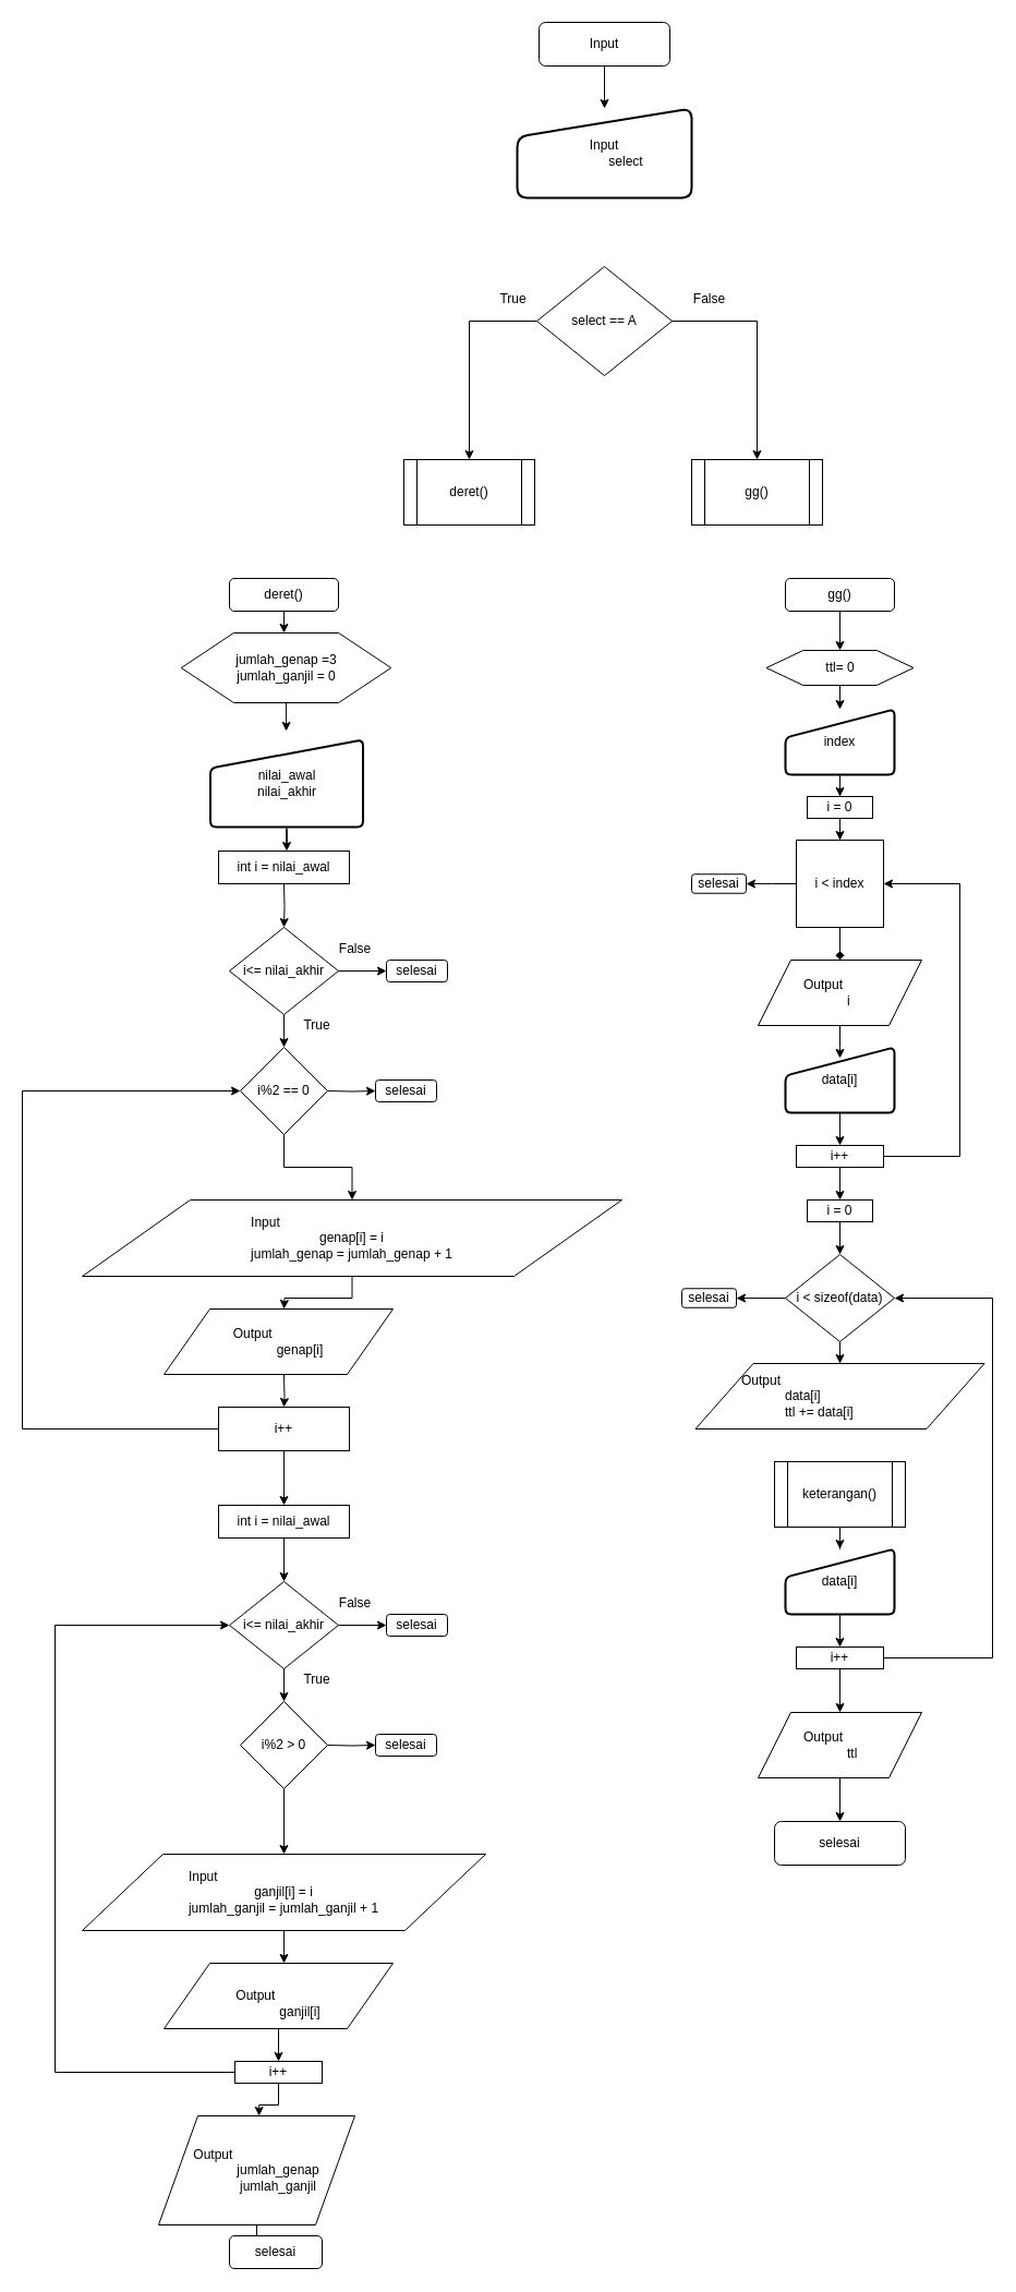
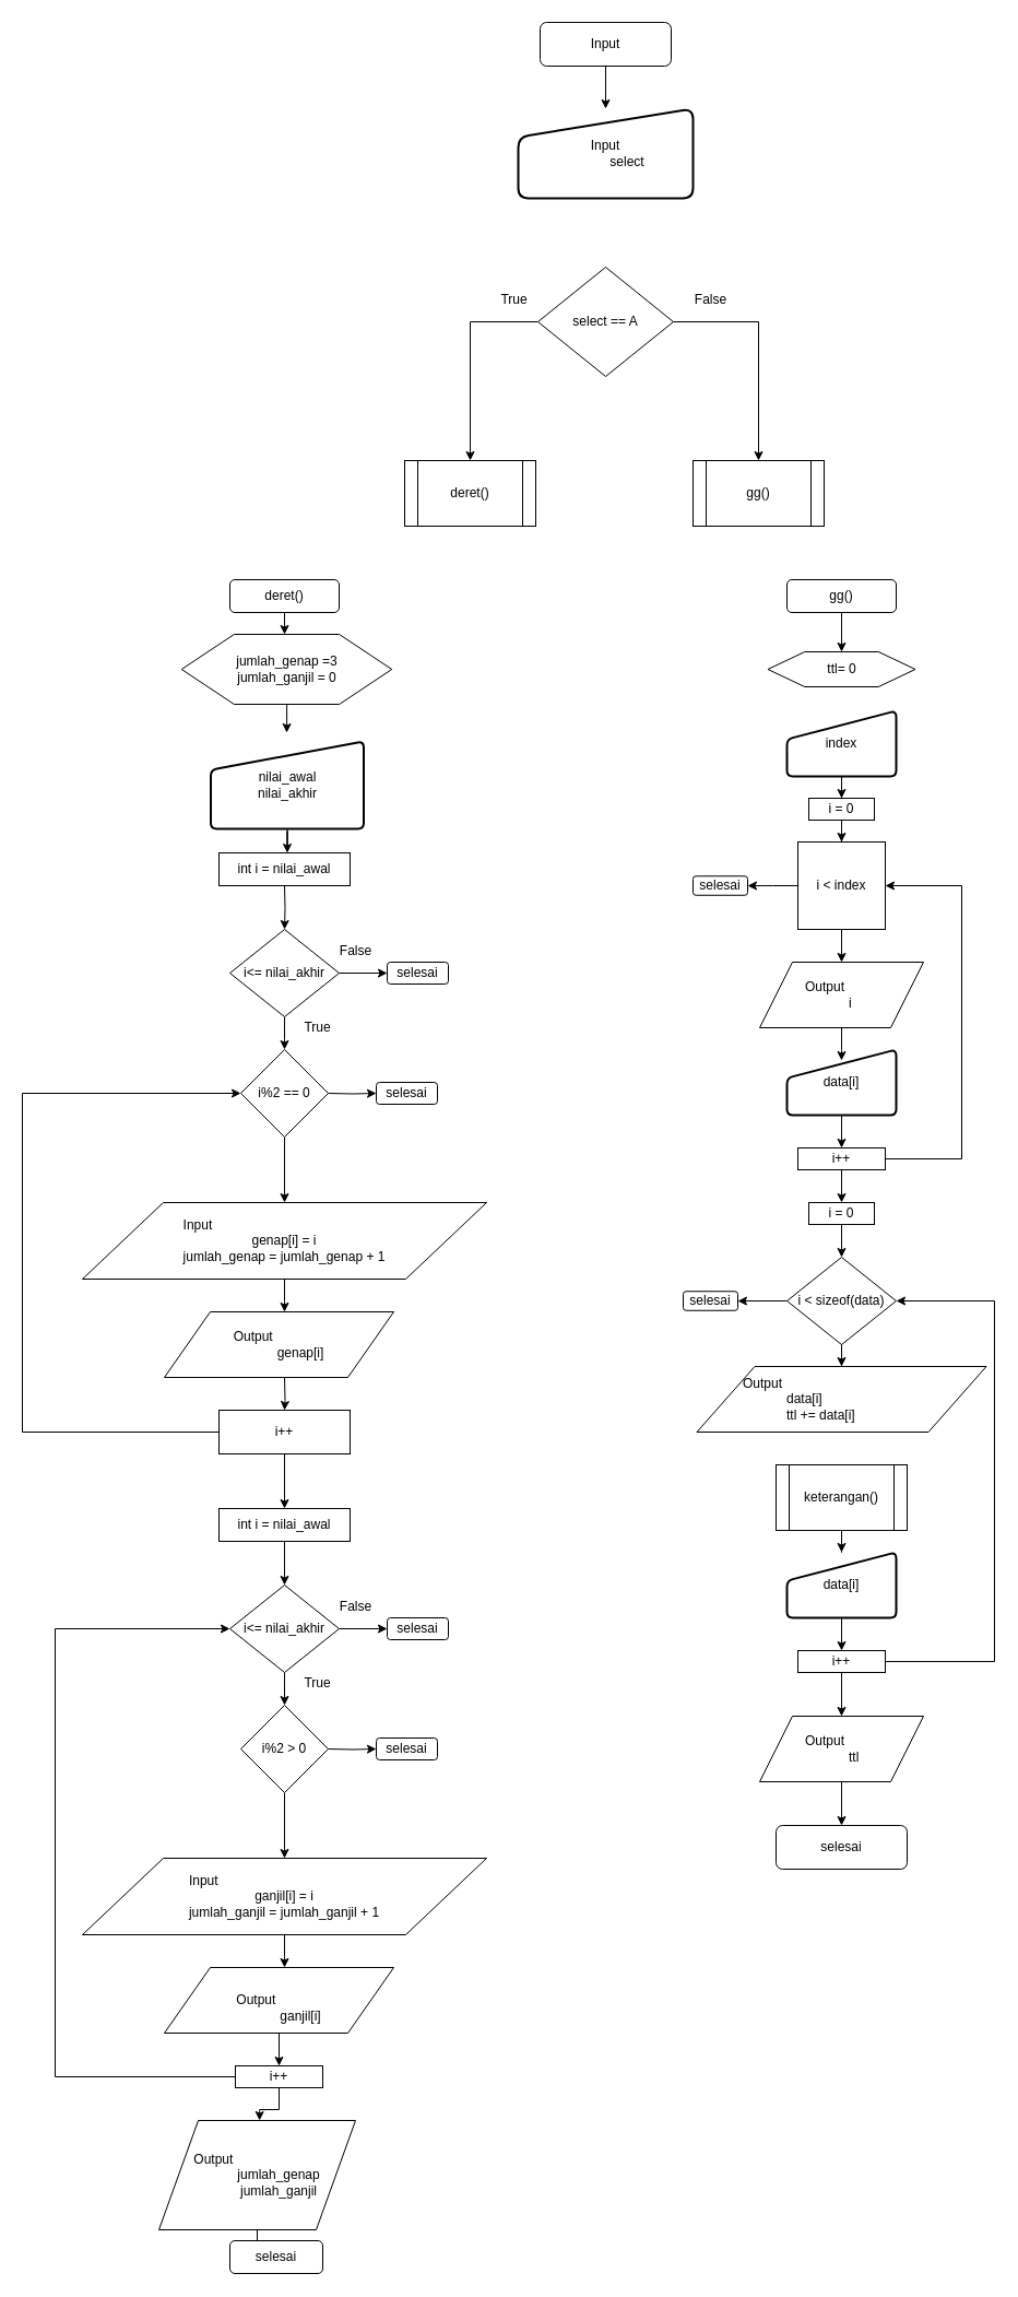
- <mxCell id="55" style="edgeStyle=orthogonalEdgeStyle;rounded=0;orthogonalLoop=1;jettySize=auto;html=1;" edge="1" parent="1" source="56" target="58"><mxGeometry relative="1" as="geometry"><mxPoint x="770" y="660" as="targetPoint" /></mxGeometry></mxCell>
- <mxCell id="62" style="edgeStyle=orthogonalEdgeStyle;rounded=0;orthogonalLoop=1;jettySize=auto;html=1;endArrow=diamond;" edge="1" parent="1" source="63" target="66"><mxGeometry relative="1" as="geometry"><mxPoint x="770" y="870" as="targetPoint" /></mxGeometry></mxCell>
+ <mxCell id="62" style="edgeStyle=orthogonalEdgeStyle;rounded=0;orthogonalLoop=1;jettySize=auto;html=1;" edge="1" parent="1" source="63" target="66"><mxGeometry relative="1" as="geometry"><mxPoint x="770" y="870" as="targetPoint" /></mxGeometry></mxCell>
- <mxCell id="29" value="&lt;div style=&quot;text-align: left&quot;&gt;&lt;span&gt;Input&lt;/span&gt;&lt;/div&gt;&lt;blockquote style=&quot;margin: 0 0 0 40px ; border: none ; padding: 0px&quot;&gt;&lt;/blockquote&gt;&lt;span&gt;genap[i] = i&lt;/span&gt;&lt;br&gt;&lt;span&gt;jumlah_genap = jumlah_genap + 1&lt;/span&gt;" style="shape=parallelogram;perimeter=parallelogramPerimeter;whiteSpace=wrap;html=1;align=center;" vertex="1" parent="1"><mxGeometry x="75" y="1100" width="495" height="70" as="geometry" /></mxCell>
+ <mxCell id="29" value="&lt;div style=&quot;text-align: left&quot;&gt;&lt;span&gt;Input&lt;/span&gt;&lt;/div&gt;&lt;blockquote style=&quot;margin: 0 0 0 40px ; border: none ; padding: 0px&quot;&gt;&lt;/blockquote&gt;&lt;span&gt;genap[i] = i&lt;/span&gt;&lt;br&gt;&lt;span&gt;jumlah_genap = jumlah_genap + 1&lt;/span&gt;" style="shape=parallelogram;perimeter=parallelogramPerimeter;whiteSpace=wrap;html=1;align=center;" vertex="1" parent="1"><mxGeometry x="75" y="1100" width="370" height="70" as="geometry" /></mxCell>
